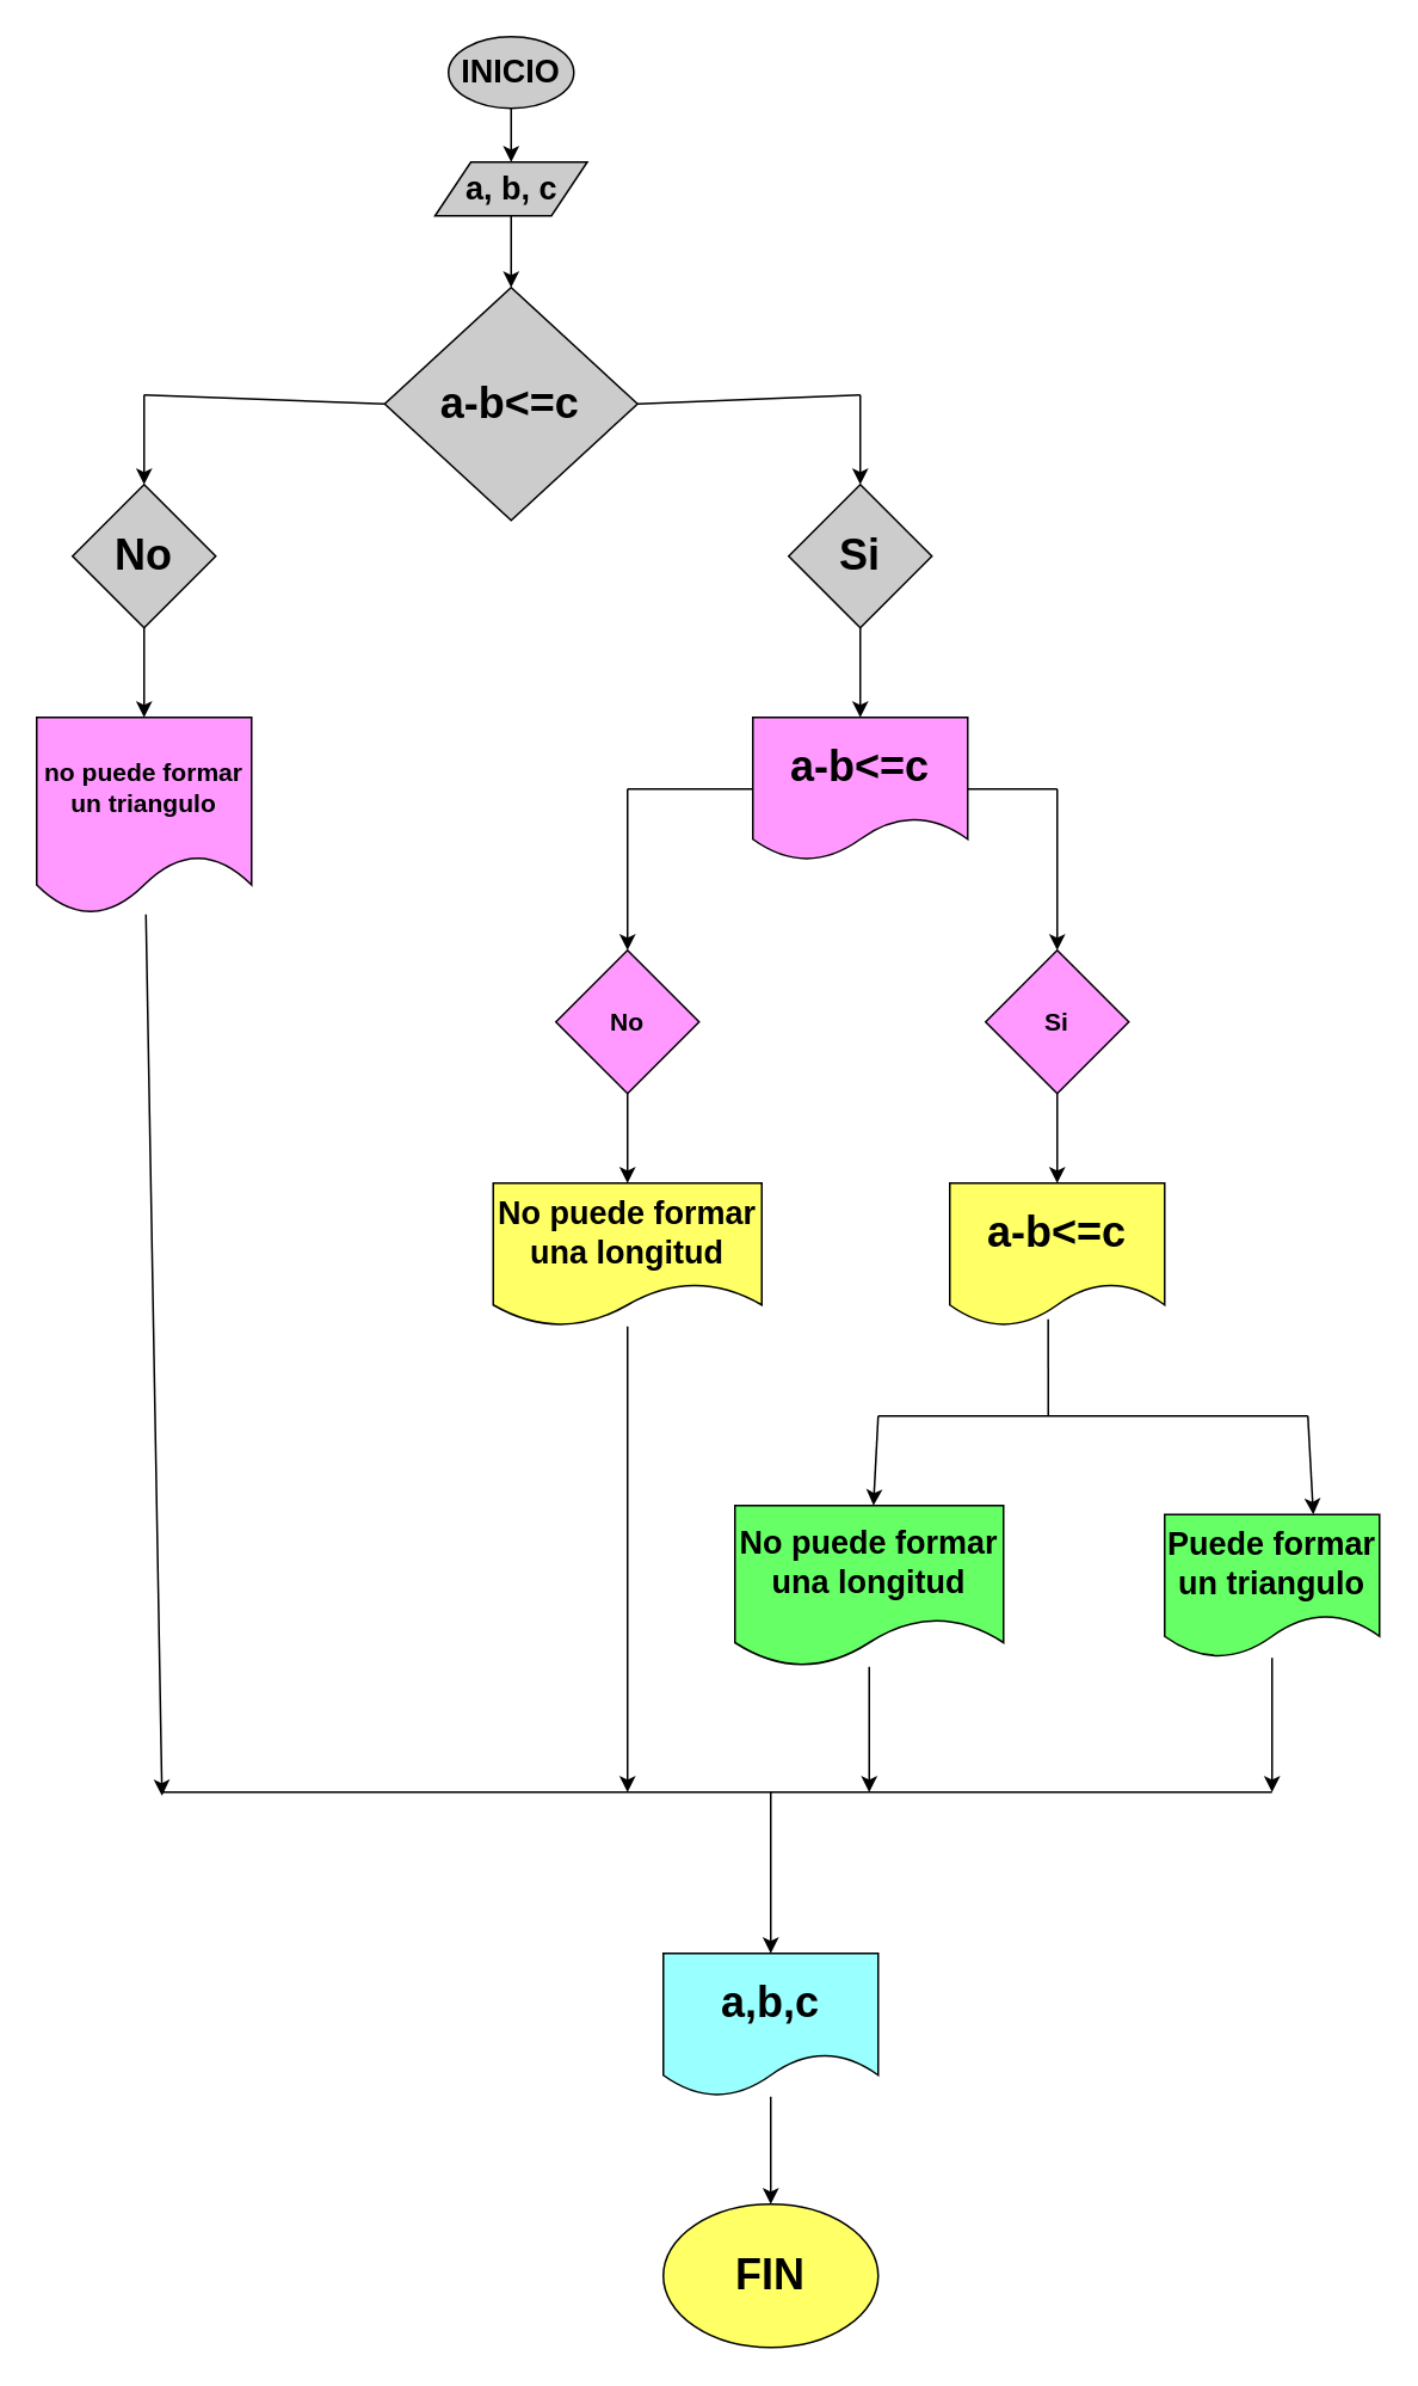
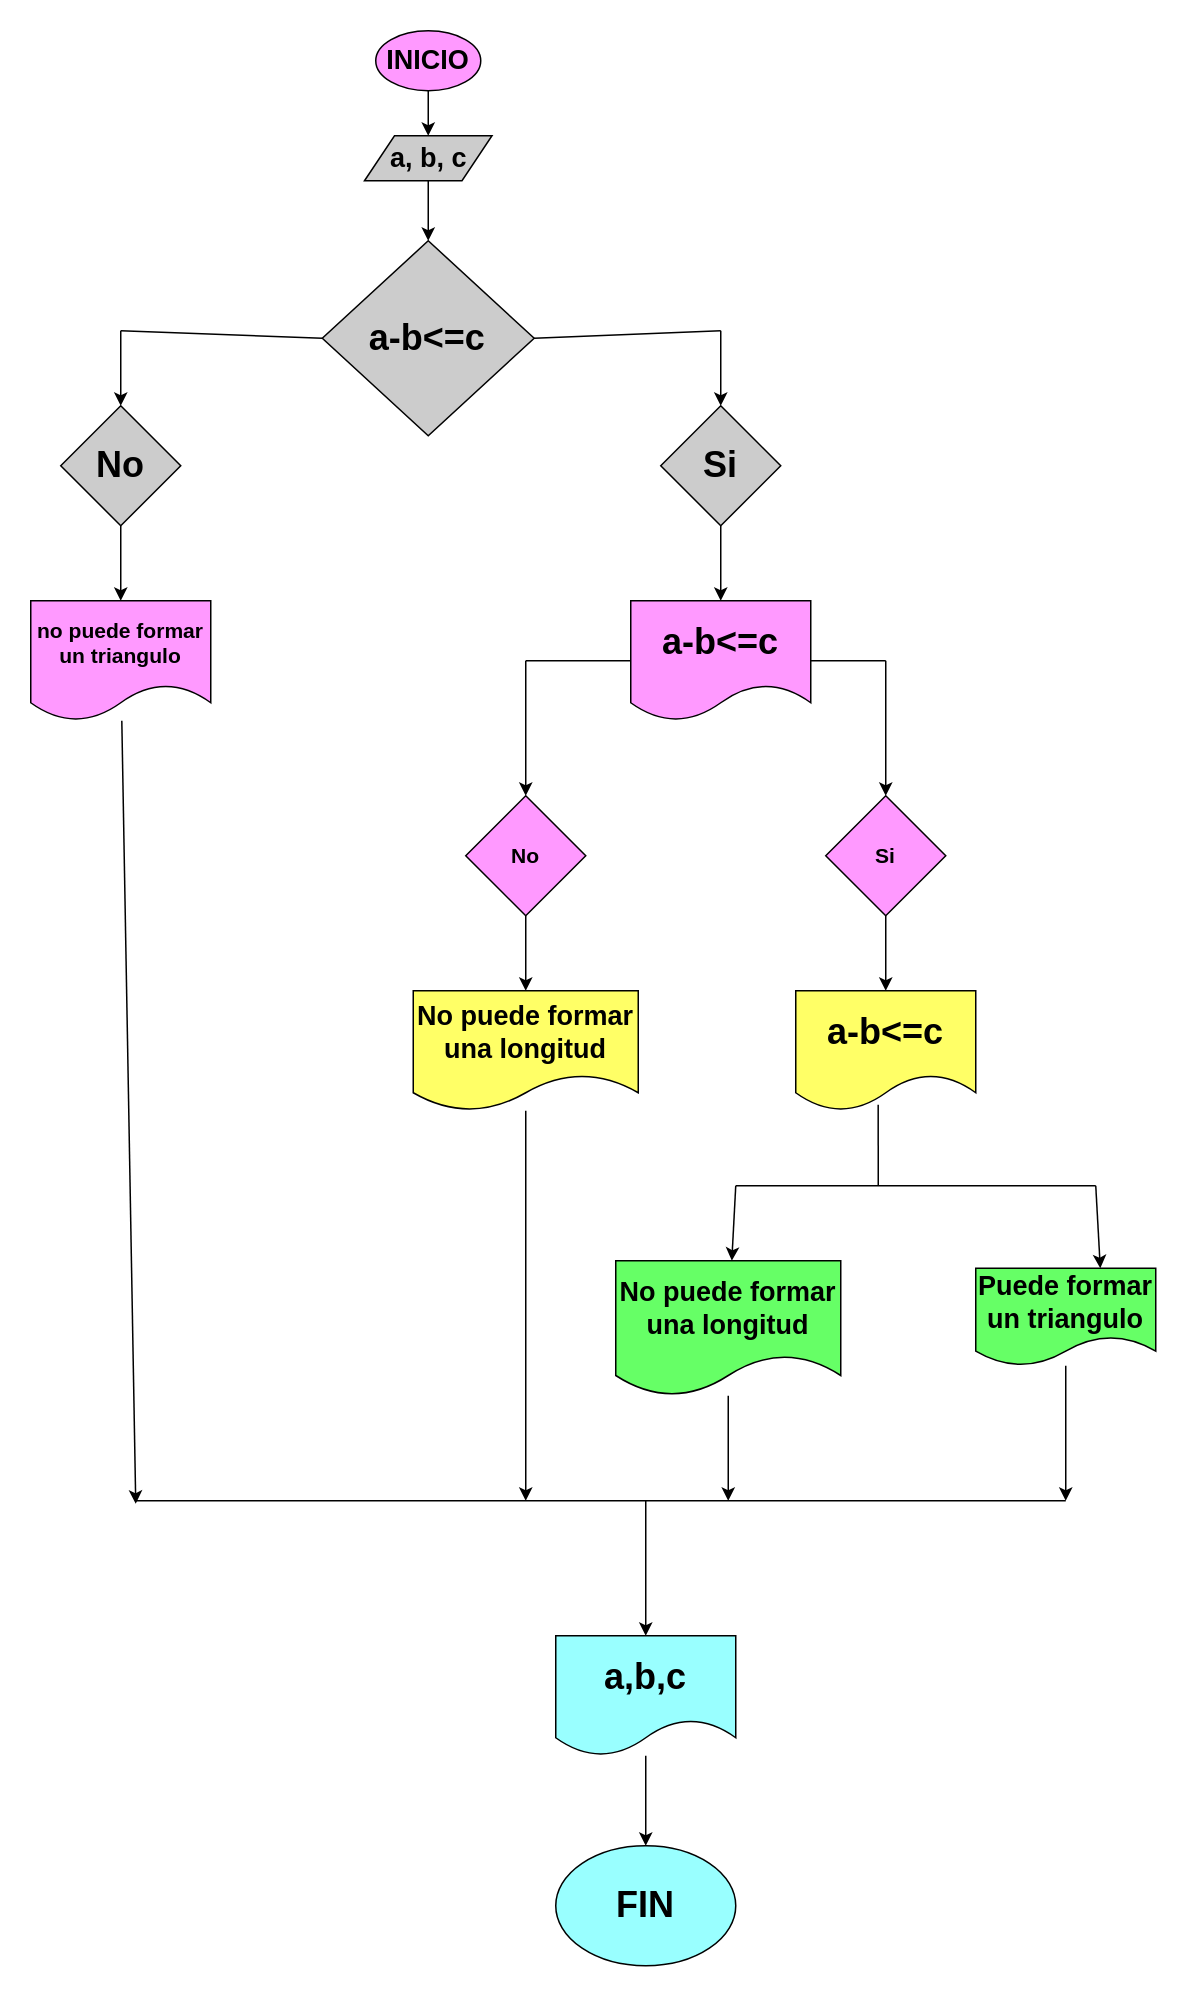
- <mxCell id="3" value="&lt;h2&gt;&lt;font color=&quot;#000000&quot;&gt;INICIO&lt;/font&gt;&lt;/h2&gt;" style="ellipse;whiteSpace=wrap;html=1;fillColor=#CCCCCC;" parent="1" vertex="1"><mxGeometry x="250" y="20" width="70" height="40" as="geometry" /></mxCell>
+ <mxCell id="3" value="&lt;h2&gt;&lt;font color=&quot;#000000&quot;&gt;INICIO&lt;/font&gt;&lt;/h2&gt;" style="ellipse;whiteSpace=wrap;html=1;fillColor=#ff99ff;" parent="1" vertex="1"><mxGeometry x="250" y="20" width="70" height="40" as="geometry" /></mxCell>
- <mxCell id="17" value="&lt;h3&gt;&lt;font color=&quot;#000000&quot;&gt;no puede formar un triangulo&lt;/font&gt;&lt;/h3&gt;" style="shape=document;whiteSpace=wrap;html=1;boundedLbl=1;fillColor=#FF99FF;" vertex="1" parent="1"><mxGeometry x="20" y="400" width="120" height="110" as="geometry" /></mxCell>
+ <mxCell id="17" value="&lt;h3&gt;&lt;font color=&quot;#000000&quot;&gt;no puede formar un triangulo&lt;/font&gt;&lt;/h3&gt;" style="shape=document;whiteSpace=wrap;html=1;boundedLbl=1;fillColor=#FF99FF;" vertex="1" parent="1"><mxGeometry x="20" y="400" width="120" height="80" as="geometry" /></mxCell>
- <mxCell id="32" value="&lt;h2&gt;Puede formar un triangulo&lt;/h2&gt;" style="shape=document;whiteSpace=wrap;html=1;boundedLbl=1;labelBackgroundColor=none;fontColor=#000000;fillColor=#66FF66;" vertex="1" parent="1"><mxGeometry x="650" y="845" width="120" height="80" as="geometry" /></mxCell>
+ <mxCell id="32" value="&lt;h2&gt;Puede formar un triangulo&lt;/h2&gt;" style="shape=document;whiteSpace=wrap;html=1;boundedLbl=1;labelBackgroundColor=none;fontColor=#000000;fillColor=#66FF66;" vertex="1" parent="1"><mxGeometry x="650" y="845" width="120" height="65" as="geometry" /></mxCell>
- <mxCell id="41" value="&lt;h1&gt;FIN&lt;/h1&gt;" style="ellipse;whiteSpace=wrap;html=1;labelBackgroundColor=none;fontColor=#000000;fillColor=#ffff66;" vertex="1" parent="1"><mxGeometry x="370" y="1230" width="120" height="80" as="geometry" /></mxCell>
+ <mxCell id="41" value="&lt;h1&gt;FIN&lt;/h1&gt;" style="ellipse;whiteSpace=wrap;html=1;labelBackgroundColor=none;fontColor=#000000;fillColor=#99FFFF;" vertex="1" parent="1"><mxGeometry x="370" y="1230" width="120" height="80" as="geometry" /></mxCell>
